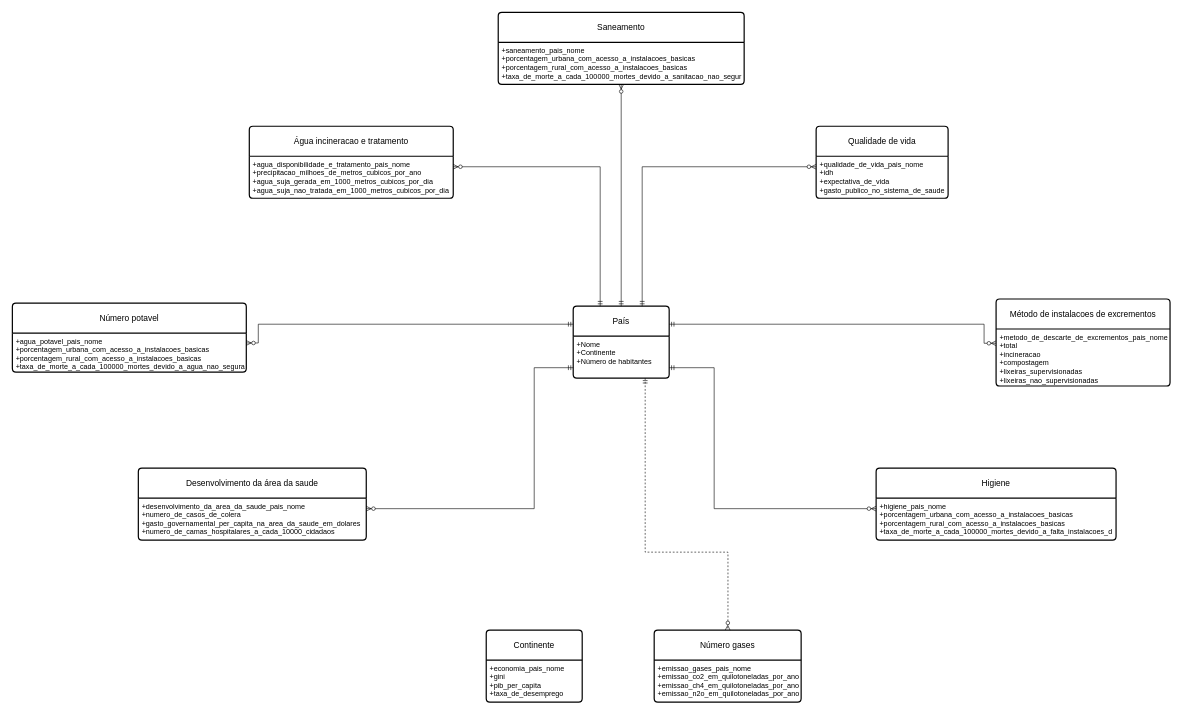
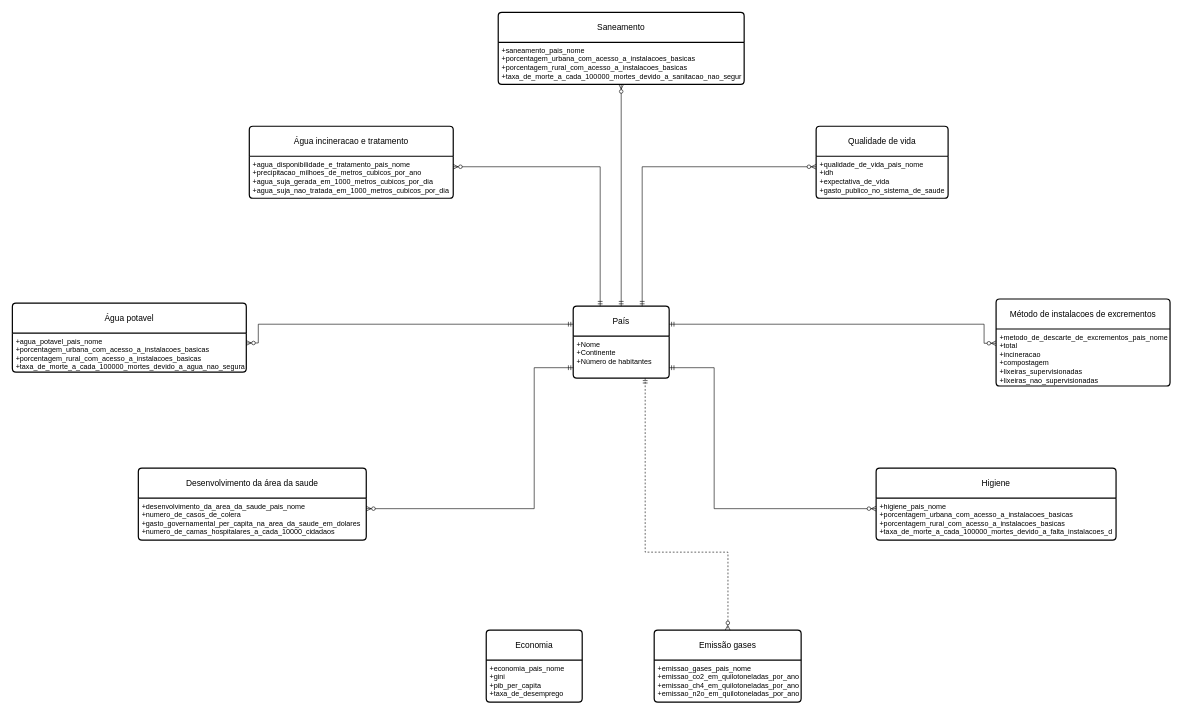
- <mxCell id="10" value="Número potavel" style="swimlane;childLayout=stackLayout;horizontal=1;startSize=50;horizontalStack=0;rounded=1;fontSize=14;fontStyle=0;strokeWidth=2;resizeParent=0;resizeLast=1;shadow=0;dashed=0;align=center;arcSize=4;whiteSpace=wrap;html=1;" vertex="1" parent="1"><mxGeometry x="20" y="505" width="390" height="115" as="geometry" /></mxCell>
+ <mxCell id="10" value="Água potavel" style="swimlane;childLayout=stackLayout;horizontal=1;startSize=50;horizontalStack=0;rounded=1;fontSize=14;fontStyle=0;strokeWidth=2;resizeParent=0;resizeLast=1;shadow=0;dashed=0;align=center;arcSize=4;whiteSpace=wrap;html=1;" vertex="1" parent="1"><mxGeometry x="20" y="505" width="390" height="115" as="geometry" /></mxCell>
- <mxCell id="19" value="Continente" style="swimlane;childLayout=stackLayout;horizontal=1;startSize=50;horizontalStack=0;rounded=1;fontSize=14;fontStyle=0;strokeWidth=2;resizeParent=0;resizeLast=1;shadow=0;dashed=0;align=center;arcSize=4;whiteSpace=wrap;html=1;" vertex="1" parent="1"><mxGeometry x="810" y="1050" width="160" height="120" as="geometry" /></mxCell>
+ <mxCell id="19" value="Economia" style="swimlane;childLayout=stackLayout;horizontal=1;startSize=50;horizontalStack=0;rounded=1;fontSize=14;fontStyle=0;strokeWidth=2;resizeParent=0;resizeLast=1;shadow=0;dashed=0;align=center;arcSize=4;whiteSpace=wrap;html=1;" vertex="1" parent="1"><mxGeometry x="810" y="1050" width="160" height="120" as="geometry" /></mxCell>
- <mxCell id="17" value="Número gases" style="swimlane;childLayout=stackLayout;horizontal=1;startSize=50;horizontalStack=0;rounded=1;fontSize=14;fontStyle=0;strokeWidth=2;resizeParent=0;resizeLast=1;shadow=0;dashed=0;align=center;arcSize=4;whiteSpace=wrap;html=1;" vertex="1" parent="1"><mxGeometry x="1090" y="1050" width="245" height="120" as="geometry" /></mxCell>
+ <mxCell id="17" value="Emissão gases" style="swimlane;childLayout=stackLayout;horizontal=1;startSize=50;horizontalStack=0;rounded=1;fontSize=14;fontStyle=0;strokeWidth=2;resizeParent=0;resizeLast=1;shadow=0;dashed=0;align=center;arcSize=4;whiteSpace=wrap;html=1;" vertex="1" parent="1"><mxGeometry x="1090" y="1050" width="245" height="120" as="geometry" /></mxCell>
